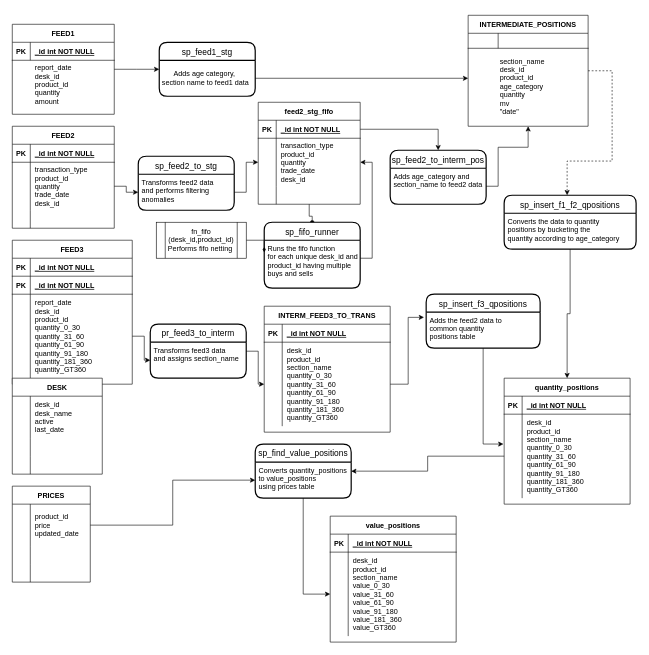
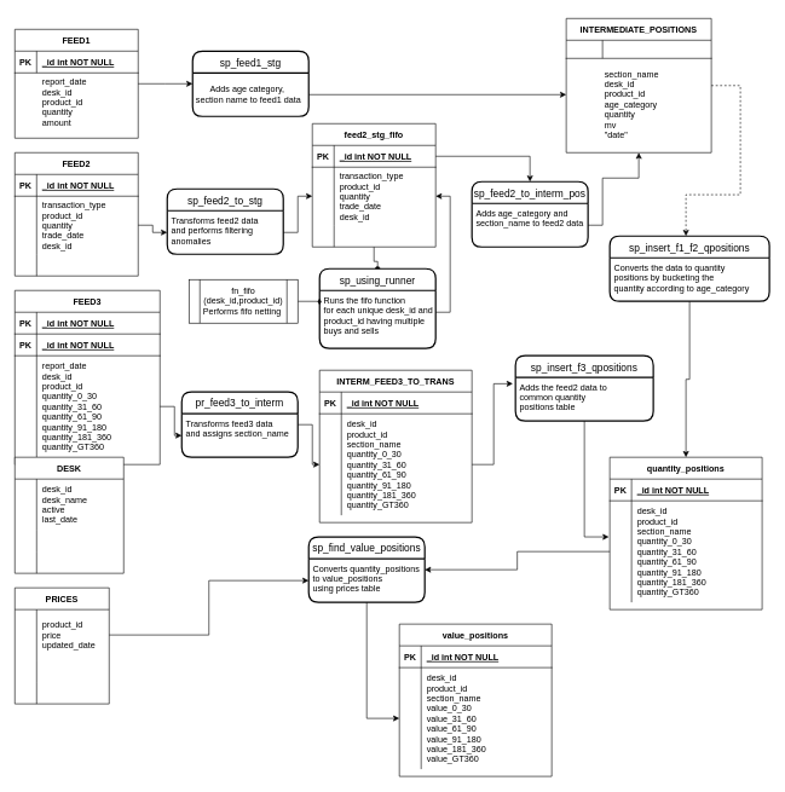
- <mxCell id="85" value="sp_fifo_runner" style="swimlane;childLayout=stackLayout;horizontal=1;startSize=30;horizontalStack=0;rounded=1;fontSize=14;fontStyle=0;strokeWidth=2;resizeParent=0;resizeLast=1;shadow=0;dashed=0;align=center;fillColor=#FFFFFF;gradientColor=#ffffff;" parent="1" vertex="1"><mxGeometry x="440" y="370" width="160" height="110" as="geometry" /></mxCell>
+ <mxCell id="85" value="sp_using_runner" style="swimlane;childLayout=stackLayout;horizontal=1;startSize=30;horizontalStack=0;rounded=1;fontSize=14;fontStyle=0;strokeWidth=2;resizeParent=0;resizeLast=1;shadow=0;dashed=0;align=center;fillColor=#FFFFFF;gradientColor=#ffffff;" parent="1" vertex="1"><mxGeometry x="440" y="370" width="160" height="110" as="geometry" /></mxCell>
- <mxCell id="89" value="fn_fifo&lt;br style=&quot;--tw-border-spacing-x: 0; --tw-border-spacing-y: 0; --tw-translate-x: 0; --tw-translate-y: 0; --tw-rotate: 0; --tw-skew-x: 0; --tw-skew-y: 0; --tw-scale-x: 1; --tw-scale-y: 1; --tw-pan-x: ; --tw-pan-y: ; --tw-pinch-zoom: ; --tw-scroll-snap-strictness: proximity; --tw-ordinal: ; --tw-slashed-zero: ; --tw-numeric-figure: ; --tw-numeric-spacing: ; --tw-numeric-fraction: ; --tw-ring-inset: ; --tw-ring-offset-width: 0px; --tw-ring-offset-color: #fff; --tw-ring-color: rgb(59 130 246 / 0.5); --tw-ring-offset-shadow: 0 0 #0000; --tw-ring-shadow: 0 0 #0000; --tw-shadow: 0 0 #0000; --tw-shadow-colored: 0 0 #0000; --tw-blur: ; --tw-brightness: ; --tw-contrast: ; --tw-grayscale: ; --tw-hue-rotate: ; --tw-invert: ; --tw-saturate: ; --tw-sepia: ; --tw-drop-shadow: ; --tw-backdrop-blur: ; --tw-backdrop-brightness: ; --tw-backdrop-contrast: ; --tw-backdrop-grayscale: ; --tw-backdrop-hue-rotate: ; --tw-backdrop-invert: ; --tw-backdrop-opacity: ; --tw-backdrop-saturate: ; --tw-backdrop-sepia: ; border-color: var(--border-color);&quot;&gt;(desk_id,product_id)&lt;br&gt;Performs fifo netting&amp;nbsp;" style="shape=process;whiteSpace=wrap;html=1;backgroundOutline=1;" parent="1" vertex="1"><mxGeometry x="260" y="370" width="150" height="60" as="geometry" /></mxCell>
+ <mxCell id="89" value="fn_fifo&lt;br style=&quot;--tw-border-spacing-x: 0; --tw-border-spacing-y: 0; --tw-translate-x: 0; --tw-translate-y: 0; --tw-rotate: 0; --tw-skew-x: 0; --tw-skew-y: 0; --tw-scale-x: 1; --tw-scale-y: 1; --tw-pan-x: ; --tw-pan-y: ; --tw-pinch-zoom: ; --tw-scroll-snap-strictness: proximity; --tw-ordinal: ; --tw-slashed-zero: ; --tw-numeric-figure: ; --tw-numeric-spacing: ; --tw-numeric-fraction: ; --tw-ring-inset: ; --tw-ring-offset-width: 0px; --tw-ring-offset-color: #fff; --tw-ring-color: rgb(59 130 246 / 0.5); --tw-ring-offset-shadow: 0 0 #0000; --tw-ring-shadow: 0 0 #0000; --tw-shadow: 0 0 #0000; --tw-shadow-colored: 0 0 #0000; --tw-blur: ; --tw-brightness: ; --tw-contrast: ; --tw-grayscale: ; --tw-hue-rotate: ; --tw-invert: ; --tw-saturate: ; --tw-sepia: ; --tw-drop-shadow: ; --tw-backdrop-blur: ; --tw-backdrop-brightness: ; --tw-backdrop-contrast: ; --tw-backdrop-grayscale: ; --tw-backdrop-hue-rotate: ; --tw-backdrop-invert: ; --tw-backdrop-opacity: ; --tw-backdrop-saturate: ; --tw-backdrop-sepia: ; border-color: var(--border-color);&quot;&gt;(desk_id,product_id)&lt;br&gt;Performs fifo netting&amp;nbsp;" style="shape=process;whiteSpace=wrap;html=1;backgroundOutline=1;" parent="1" vertex="1"><mxGeometry x="260" y="385" width="150" height="60" as="geometry" /></mxCell>
